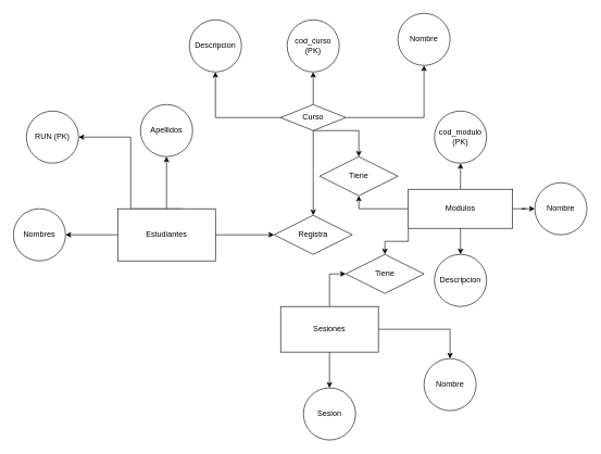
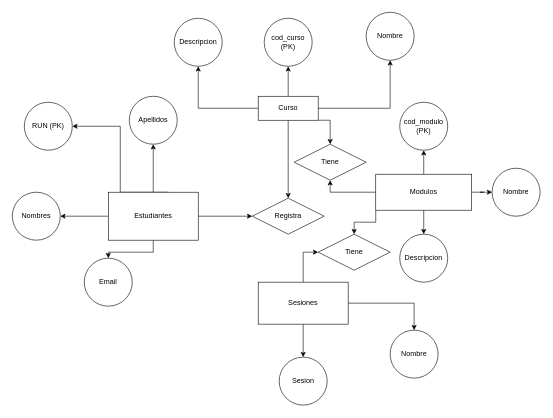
- <mxCell id="32" value="Curso" style="rhombus;whiteSpace=wrap;html=1;align=center;" vertex="1" parent="1"><mxGeometry x="430" y="160" width="100" height="40" as="geometry" /></mxCell>
+ <mxCell id="32" value="Curso" style="whiteSpace=wrap;html=1;align=center;" vertex="1" parent="1"><mxGeometry x="430" y="160" width="100" height="40" as="geometry" /></mxCell>
+ <mxCell id="5" value="" style="edgeStyle=orthogonalEdgeStyle;rounded=0;orthogonalLoop=1;jettySize=auto;html=1;" edge="1" parent="1" source="7" target="21"><mxGeometry relative="1" as="geometry" /></mxCell>
+ <mxCell id="21" value="Email" style="ellipse;whiteSpace=wrap;html=1;" vertex="1" parent="1"><mxGeometry x="140" y="430" width="80" height="80" as="geometry" /></mxCell>
